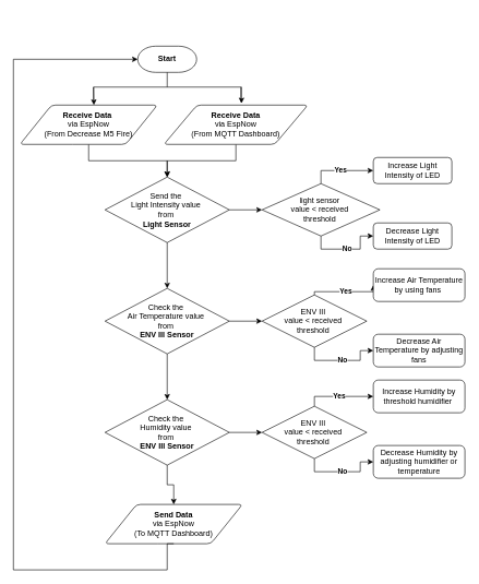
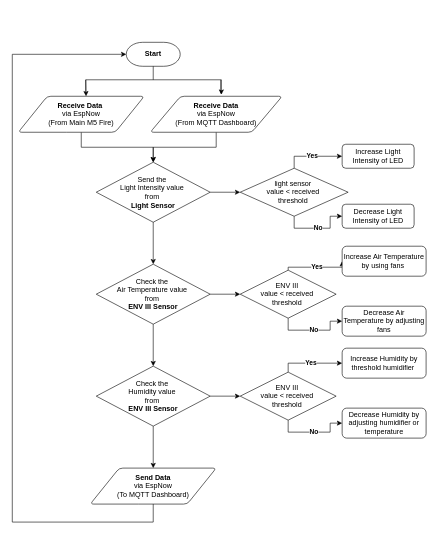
- <mxCell id="5" value="&lt;b&gt;Receive Data&amp;nbsp;&lt;/b&gt;&lt;div&gt;via EspNow&lt;div&gt;(From Decrease M5 Fire)&lt;/div&gt;&lt;/div&gt;" style="shape=parallelogram;html=1;strokeWidth=1;perimeter=parallelogramPerimeter;whiteSpace=wrap;rounded=1;arcSize=12;size=0.23;" parent="1" vertex="1"><mxGeometry x="30" y="160" width="210" height="60" as="geometry" /></mxCell>
+ <mxCell id="5" value="&lt;b&gt;Receive Data&amp;nbsp;&lt;/b&gt;&lt;div&gt;via EspNow&lt;div&gt;(From Main M5 Fire)&lt;/div&gt;&lt;/div&gt;" style="shape=parallelogram;html=1;strokeWidth=1;perimeter=parallelogramPerimeter;whiteSpace=wrap;rounded=1;arcSize=12;size=0.23;" parent="1" vertex="1"><mxGeometry x="30" y="160" width="210" height="60" as="geometry" /></mxCell>
- <mxCell id="34" value="&lt;b&gt;Send Data&lt;/b&gt;&lt;div&gt;via EspNow&lt;b&gt;&lt;br&gt;&lt;/b&gt;&lt;div&gt;(To MQTT Dashboard)&lt;/div&gt;&lt;/div&gt;" style="shape=parallelogram;html=1;strokeWidth=1;perimeter=parallelogramPerimeter;whiteSpace=wrap;rounded=1;arcSize=12;size=0.23;" parent="1" vertex="1"><mxGeometry x="160" y="770" width="210" height="60" as="geometry" /></mxCell>
+ <mxCell id="34" value="&lt;b&gt;Send Data&lt;/b&gt;&lt;div&gt;via EspNow&lt;b&gt;&lt;br&gt;&lt;/b&gt;&lt;div&gt;(To MQTT Dashboard)&lt;/div&gt;&lt;/div&gt;" style="shape=parallelogram;html=1;strokeWidth=1;perimeter=parallelogramPerimeter;whiteSpace=wrap;rounded=1;arcSize=12;size=0.23;" parent="1" vertex="1"><mxGeometry x="150" y="780" width="210" height="60" as="geometry" /></mxCell>
